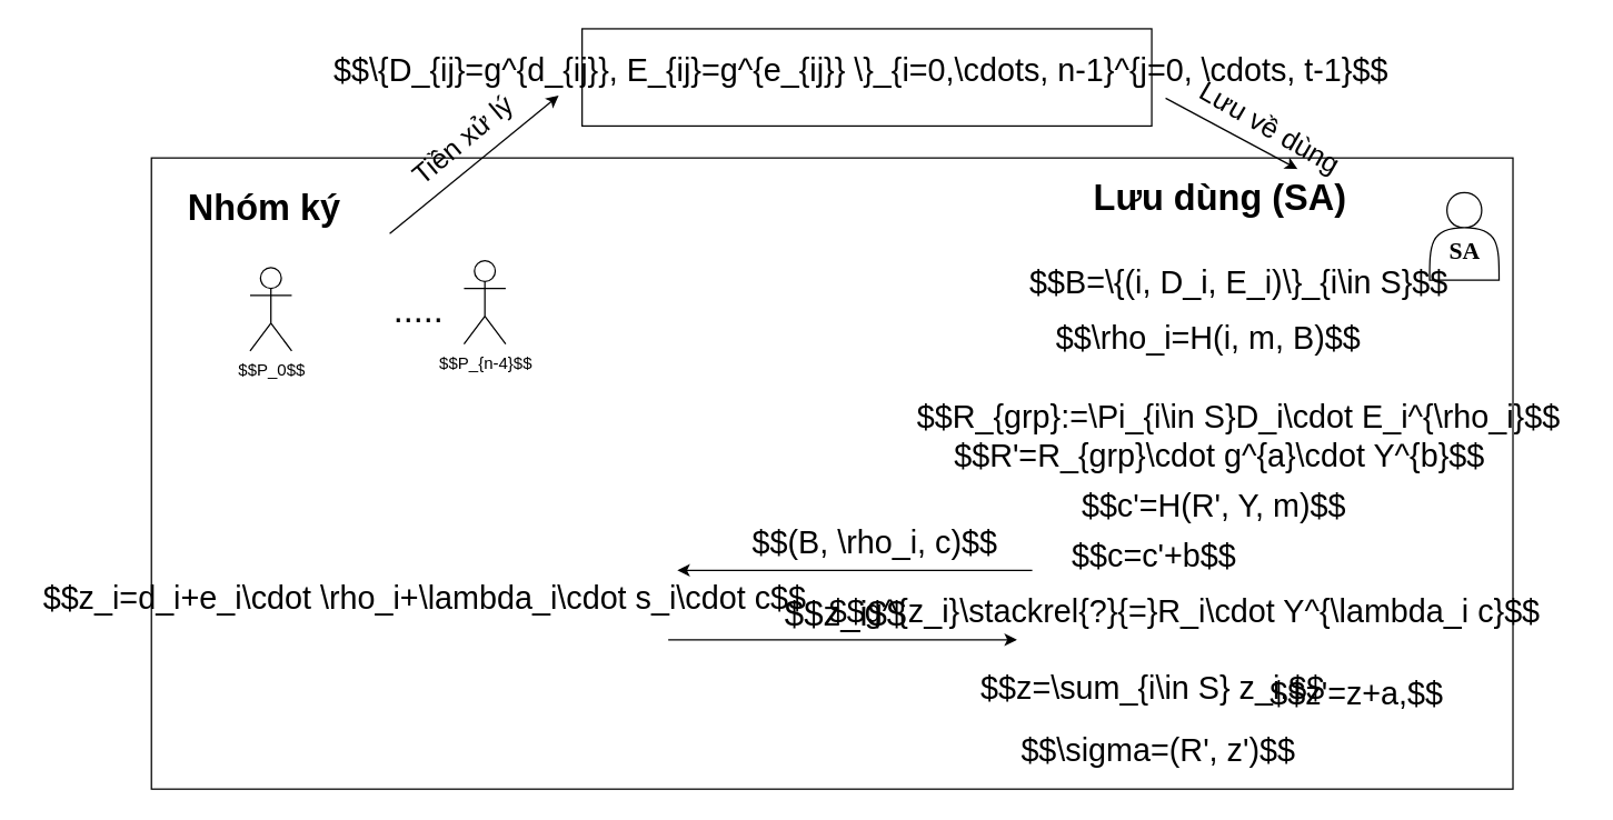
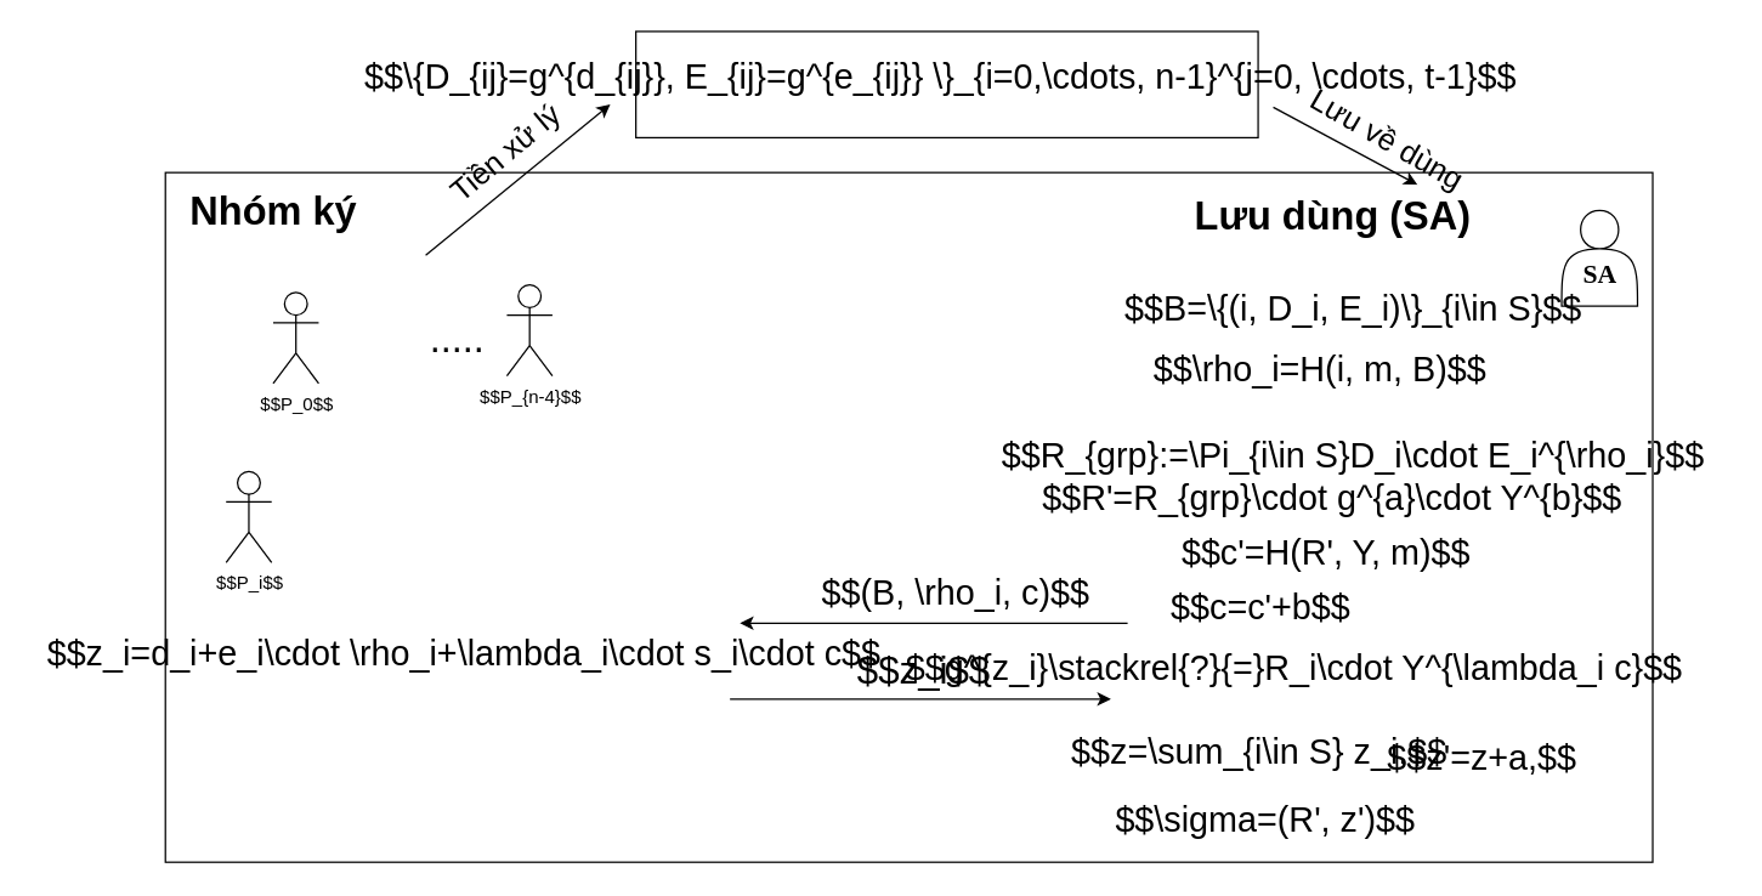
- <mxCell id="5" value="Nhóm ký" style="text;html=1;align=center;verticalAlign=middle;whiteSpace=wrap;rounded=0;fontSize=26;fontStyle=1" parent="1" vertex="1"><mxGeometry x="131.5" y="134" width="116" height="30" as="geometry" /></mxCell>
+ <mxCell id="5" value="Nhóm ký" style="text;html=1;align=center;verticalAlign=middle;whiteSpace=wrap;rounded=0;fontSize=26;fontStyle=1" parent="1" vertex="1"><mxGeometry x="121.5" y="124" width="116" height="30" as="geometry" /></mxCell>
+ <mxCell id="29" value="$$P_i$$" style="shape=umlActor;verticalLabelPosition=bottom;verticalAlign=top;html=1;outlineConnect=0;" parent="1" vertex="1"><mxGeometry x="148.5" y="310" width="30" height="60" as="geometry" /></mxCell>
